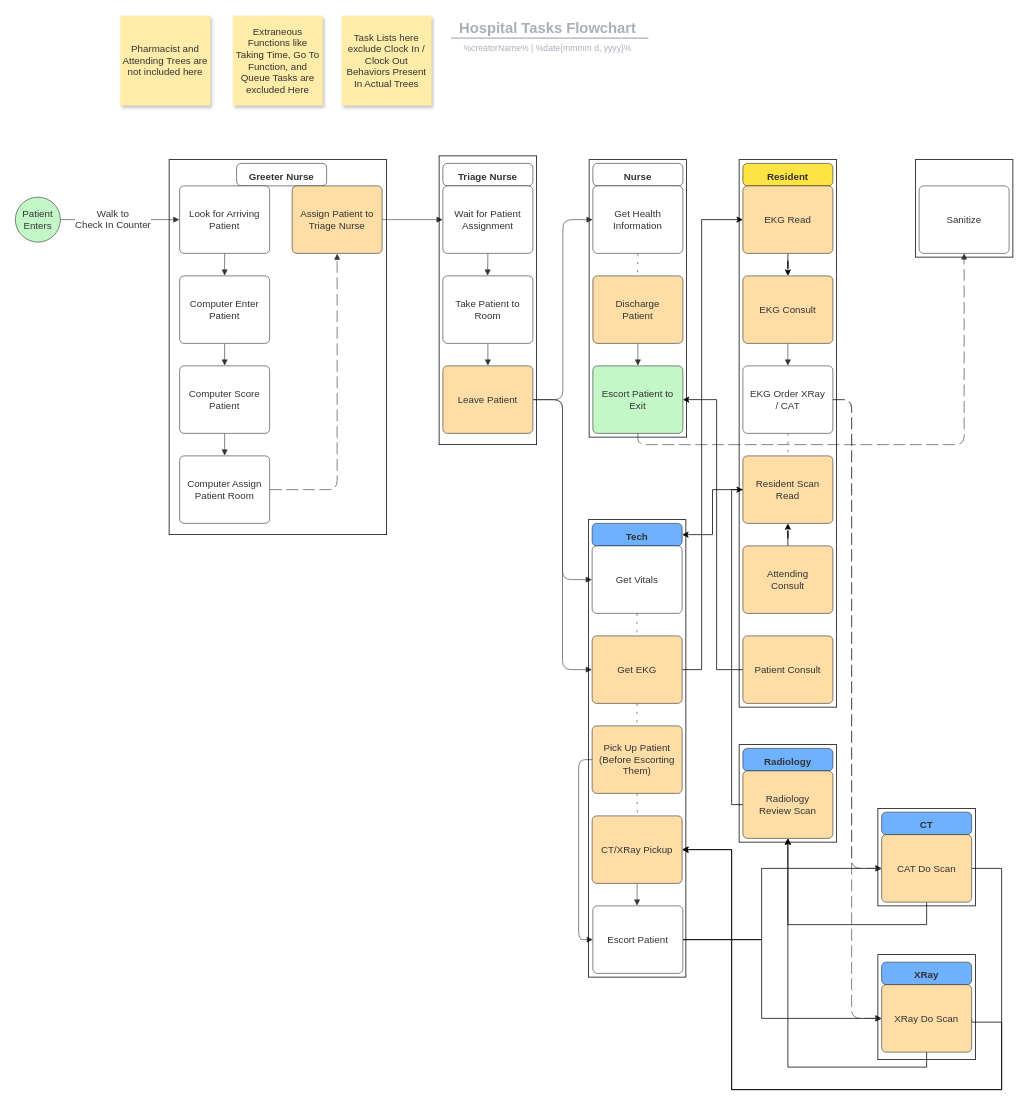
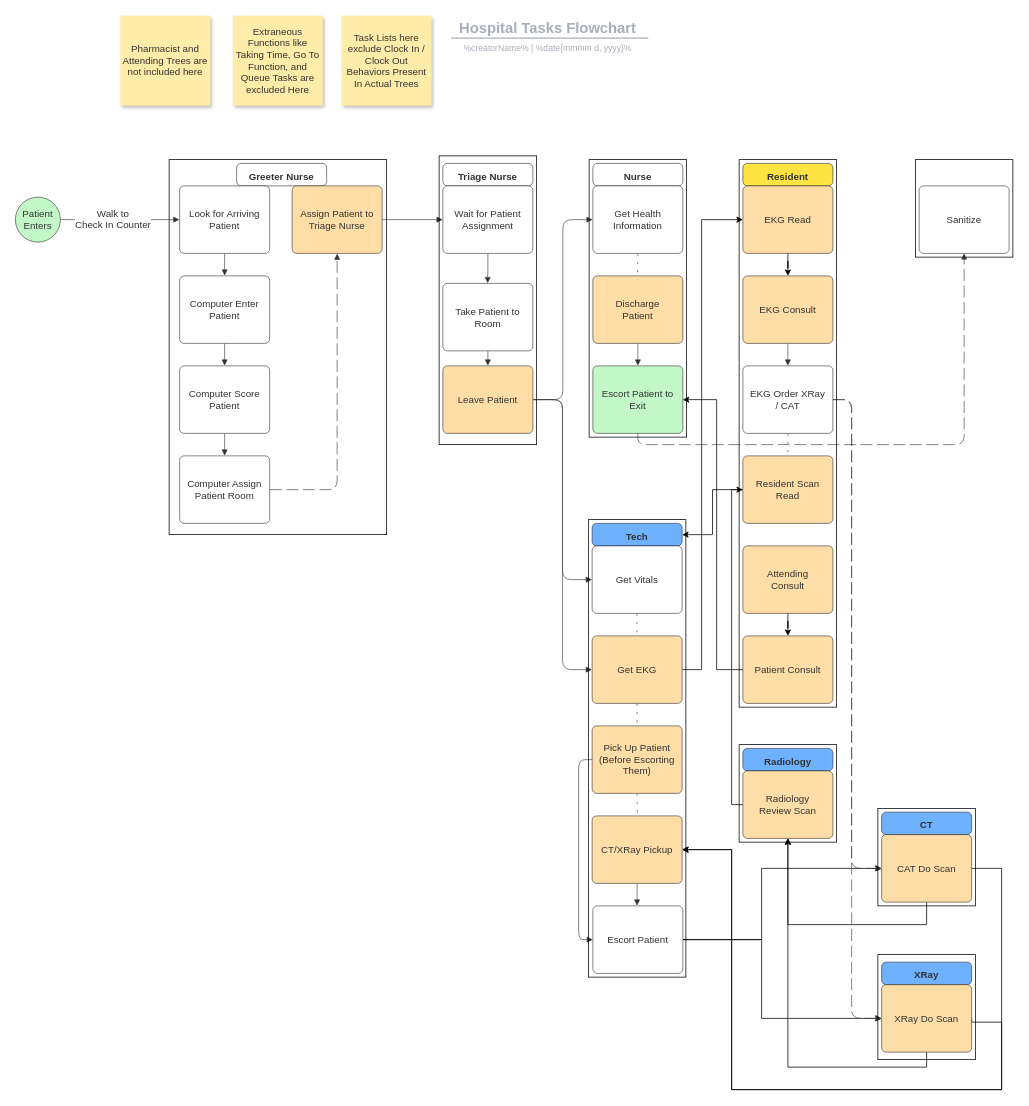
- <mxCell id="24" value="Take Patient to Room" style="html=1;overflow=block;blockSpacing=1;whiteSpace=wrap;fontSize=13;fontColor=#333333;align=center;spacing=9;strokeColor=#333333;strokeOpacity=100;fillOpacity=100;rounded=1;absoluteArcSize=1;arcSize=12;fillColor=#ffffff;strokeWidth=0.8;" vertex="1" parent="1"><mxGeometry x="590" y="367" width="120" height="90" as="geometry" /></mxCell>
+ <mxCell id="24" value="Take Patient to Room" style="html=1;overflow=block;blockSpacing=1;whiteSpace=wrap;fontSize=13;fontColor=#333333;align=center;spacing=9;strokeColor=#333333;strokeOpacity=100;fillOpacity=100;rounded=1;absoluteArcSize=1;arcSize=12;fillColor=#ffffff;strokeWidth=0.8;" vertex="1" parent="1"><mxGeometry x="590" y="377" width="120" height="90" as="geometry" /></mxCell>
- <mxCell id="61" value="" style="edgeStyle=orthogonalEdgeStyle;rounded=0;orthogonalLoop=1;jettySize=auto;html=1;" edge="1" parent="1" source="62" target="60"><mxGeometry relative="1" as="geometry" /></mxCell>
+ <mxCell id="61" value="" style="edgeStyle=orthogonalEdgeStyle;rounded=0;orthogonalLoop=1;jettySize=auto;html=1;" edge="1" parent="1" source="62" target="64"><mxGeometry relative="1" as="geometry" /></mxCell>
